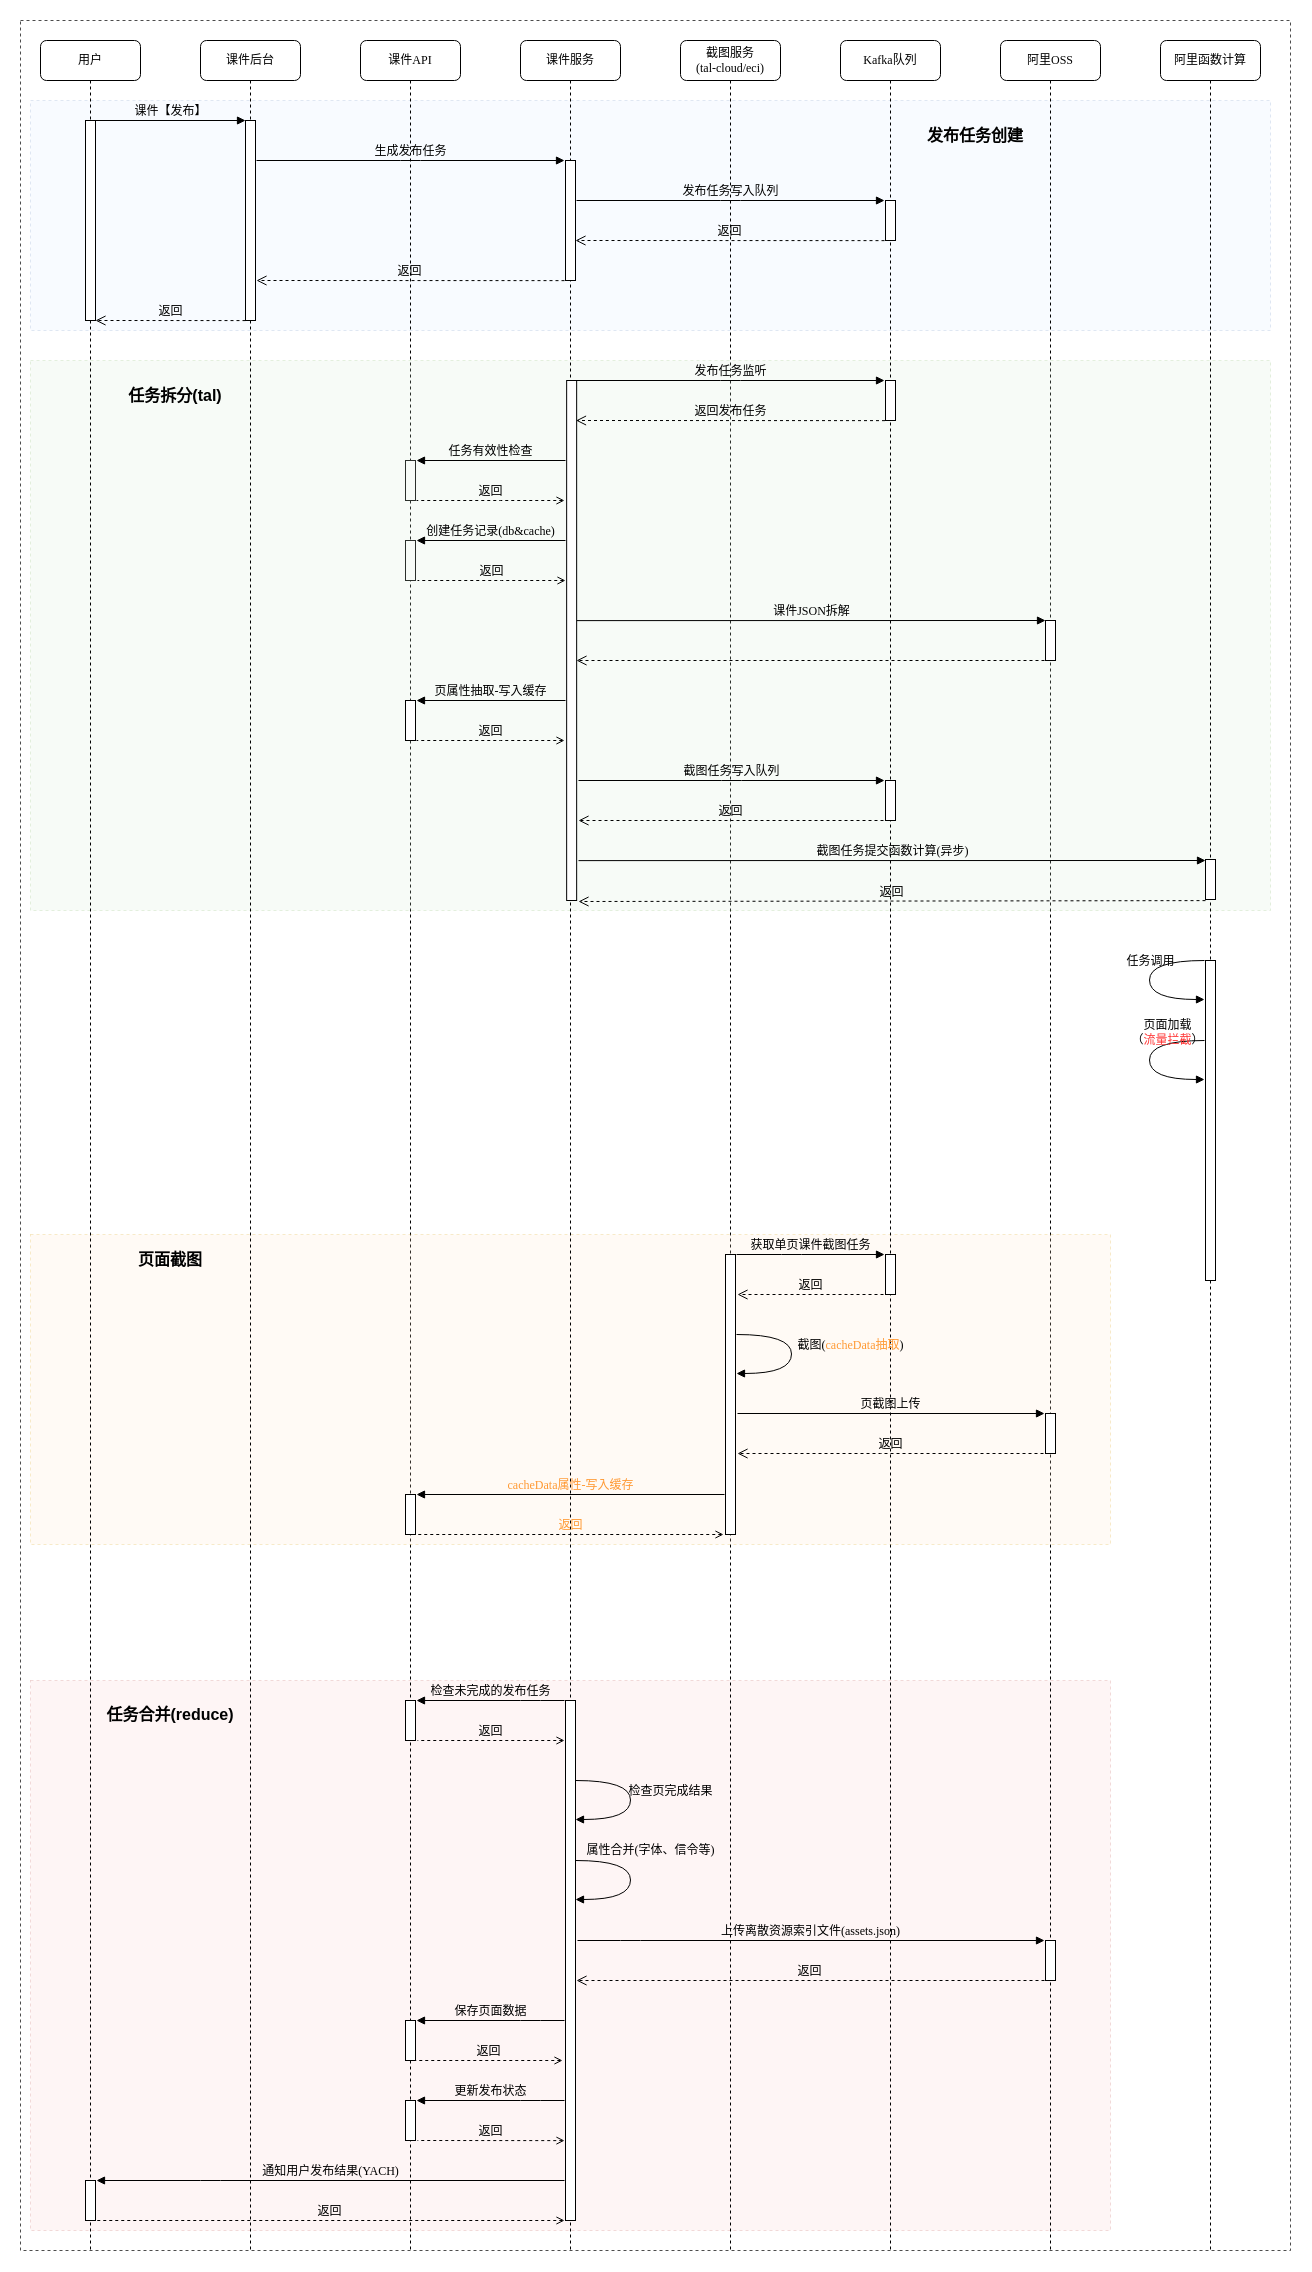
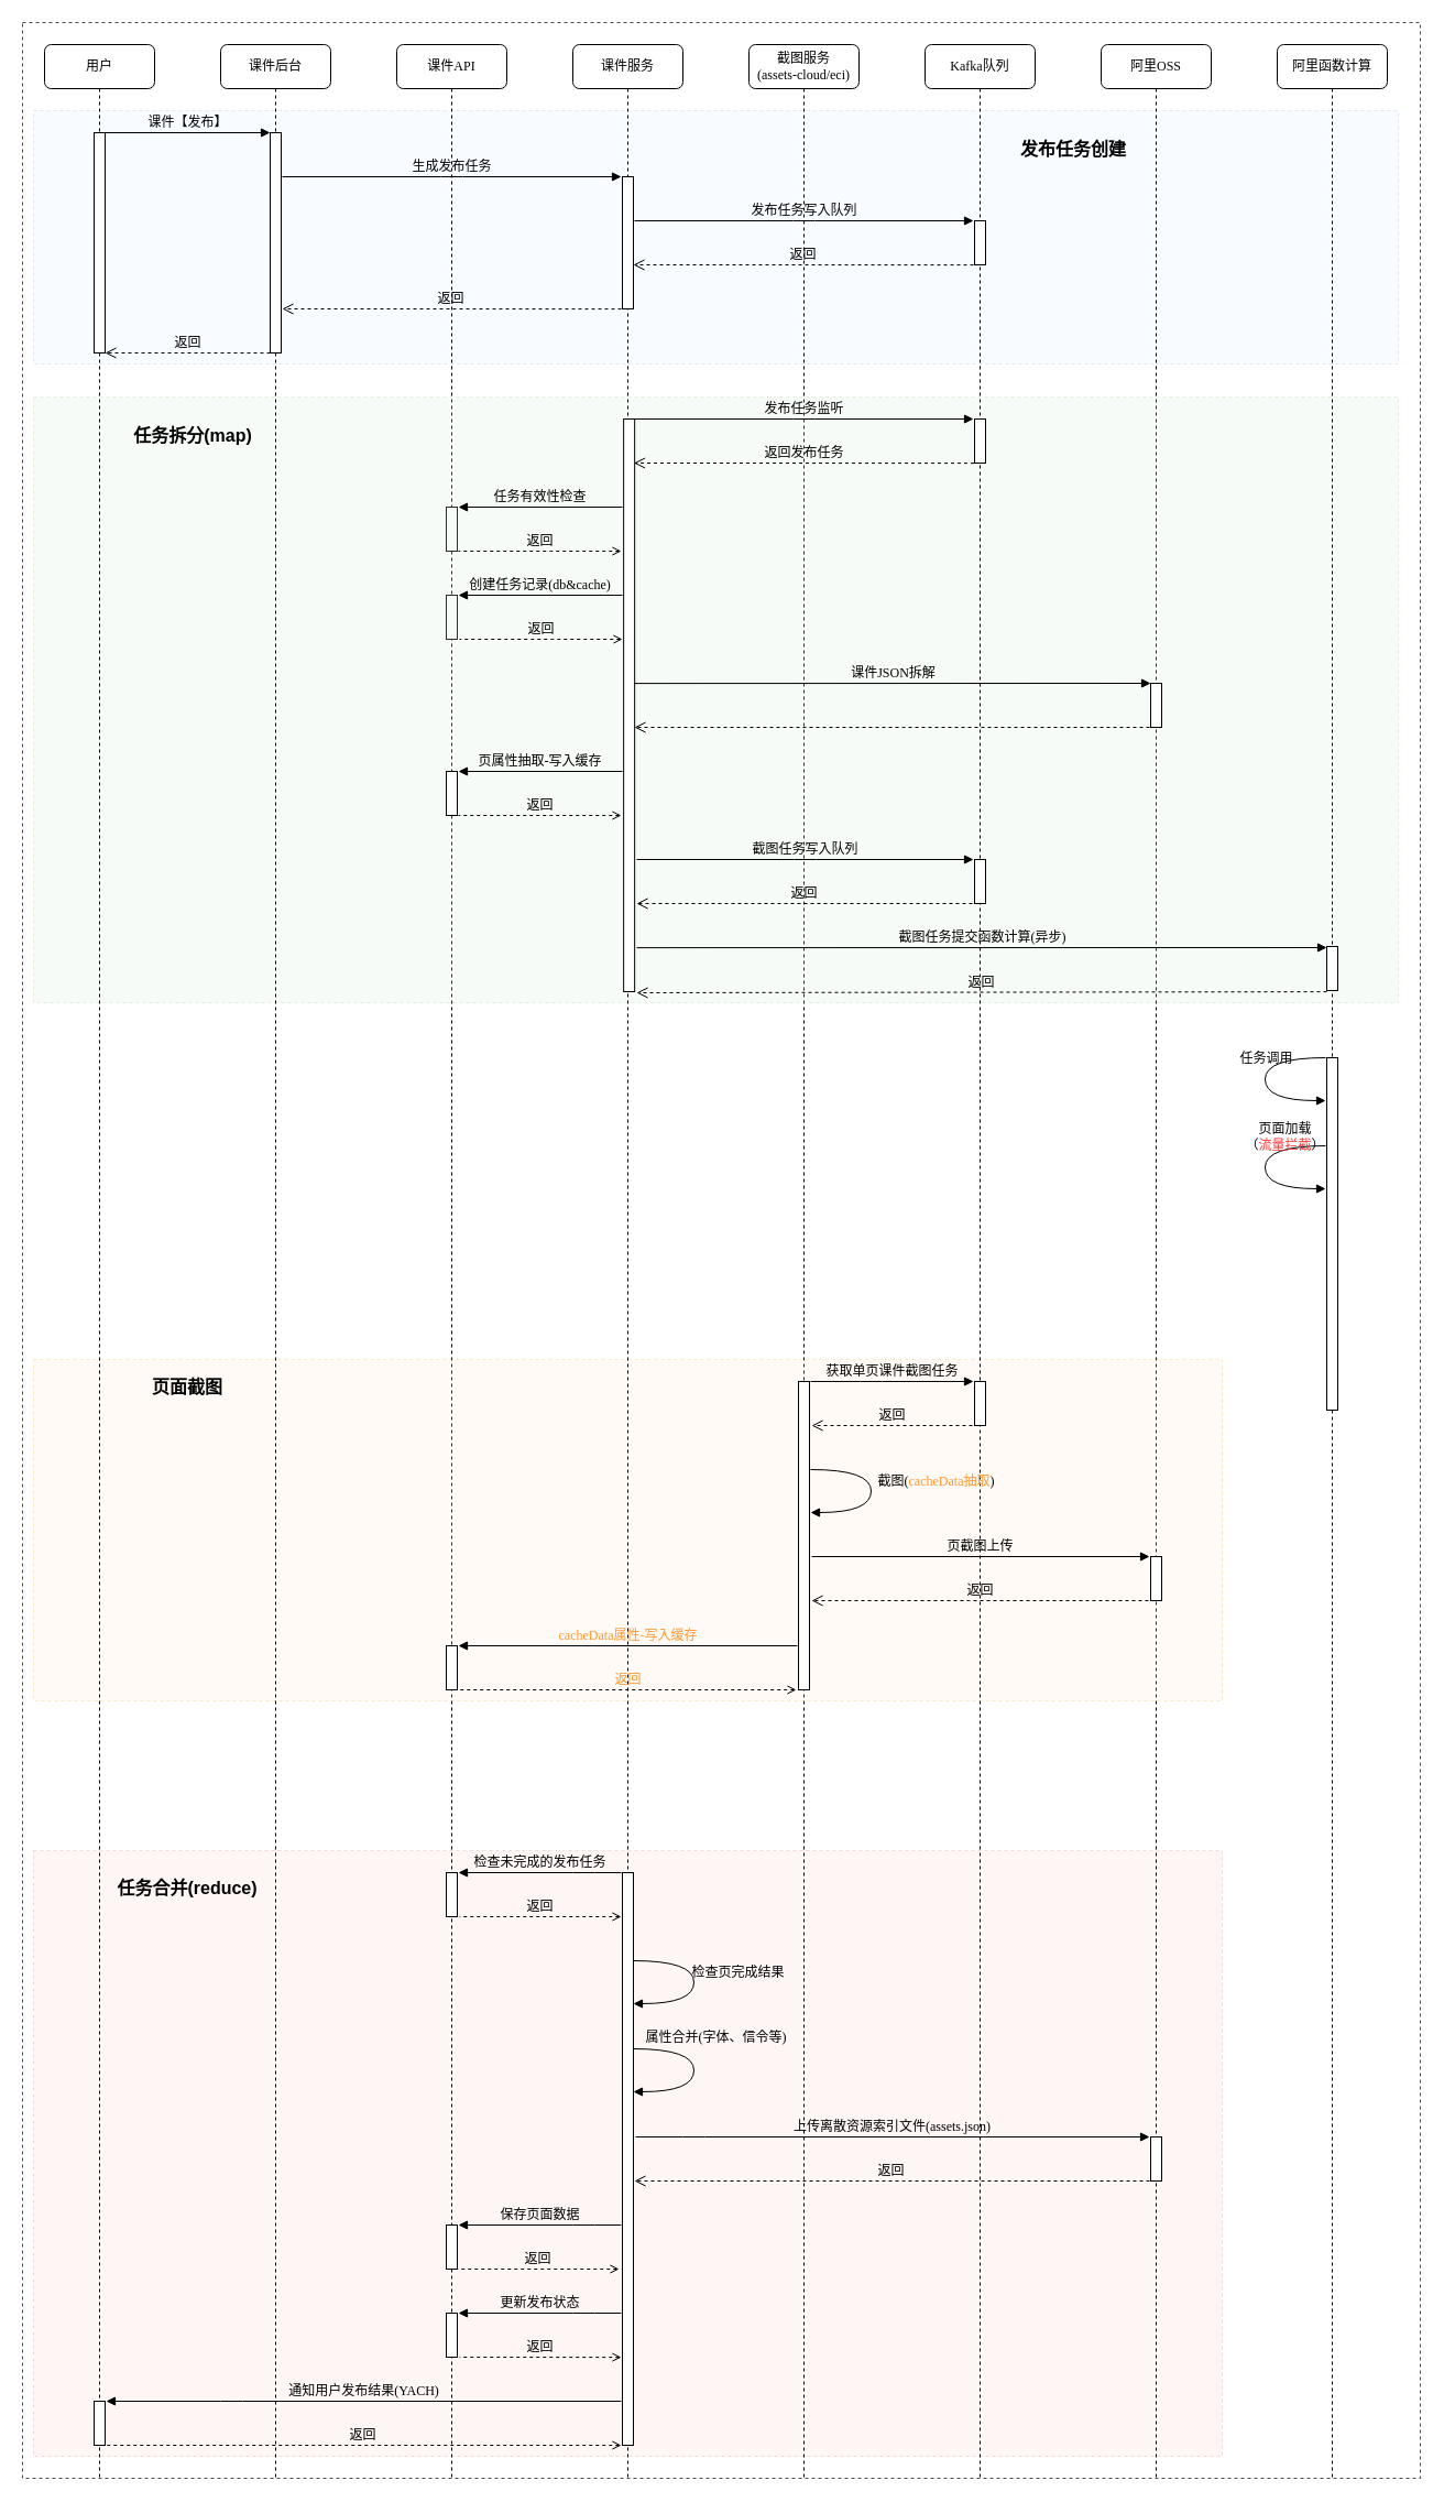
- <mxCell id="5" value="截图服务&lt;div&gt;(tal-cloud/eci)&lt;/div&gt;" style="shape=umlLifeline;perimeter=lifelinePerimeter;whiteSpace=wrap;html=1;container=1;collapsible=0;recursiveResize=0;outlineConnect=0;rounded=1;shadow=0;comic=0;labelBackgroundColor=none;strokeWidth=1;fontFamily=Verdana;fontSize=12;align=center;" vertex="1" parent="1"><mxGeometry x="680" y="40" width="100" height="2210" as="geometry" /></mxCell>
+ <mxCell id="5" value="截图服务&lt;div&gt;(assets-cloud/eci)&lt;/div&gt;" style="shape=umlLifeline;perimeter=lifelinePerimeter;whiteSpace=wrap;html=1;container=1;collapsible=0;recursiveResize=0;outlineConnect=0;rounded=1;shadow=0;comic=0;labelBackgroundColor=none;strokeWidth=1;fontFamily=Verdana;fontSize=12;align=center;" vertex="1" parent="1"><mxGeometry x="680" y="40" width="100" height="2210" as="geometry" /></mxCell>
- <mxCell id="77" value="任务拆分(tal)" style="text;html=1;strokeColor=none;fillColor=none;align=center;verticalAlign=middle;whiteSpace=wrap;rounded=0;fontSize=16;fontStyle=1" vertex="1" parent="1"><mxGeometry x="100" y="380" width="150" height="30" as="geometry" /></mxCell>
+ <mxCell id="77" value="任务拆分(map)" style="text;html=1;strokeColor=none;fillColor=none;align=center;verticalAlign=middle;whiteSpace=wrap;rounded=0;fontSize=16;fontStyle=1" vertex="1" parent="1"><mxGeometry x="100" y="380" width="150" height="30" as="geometry" /></mxCell>
